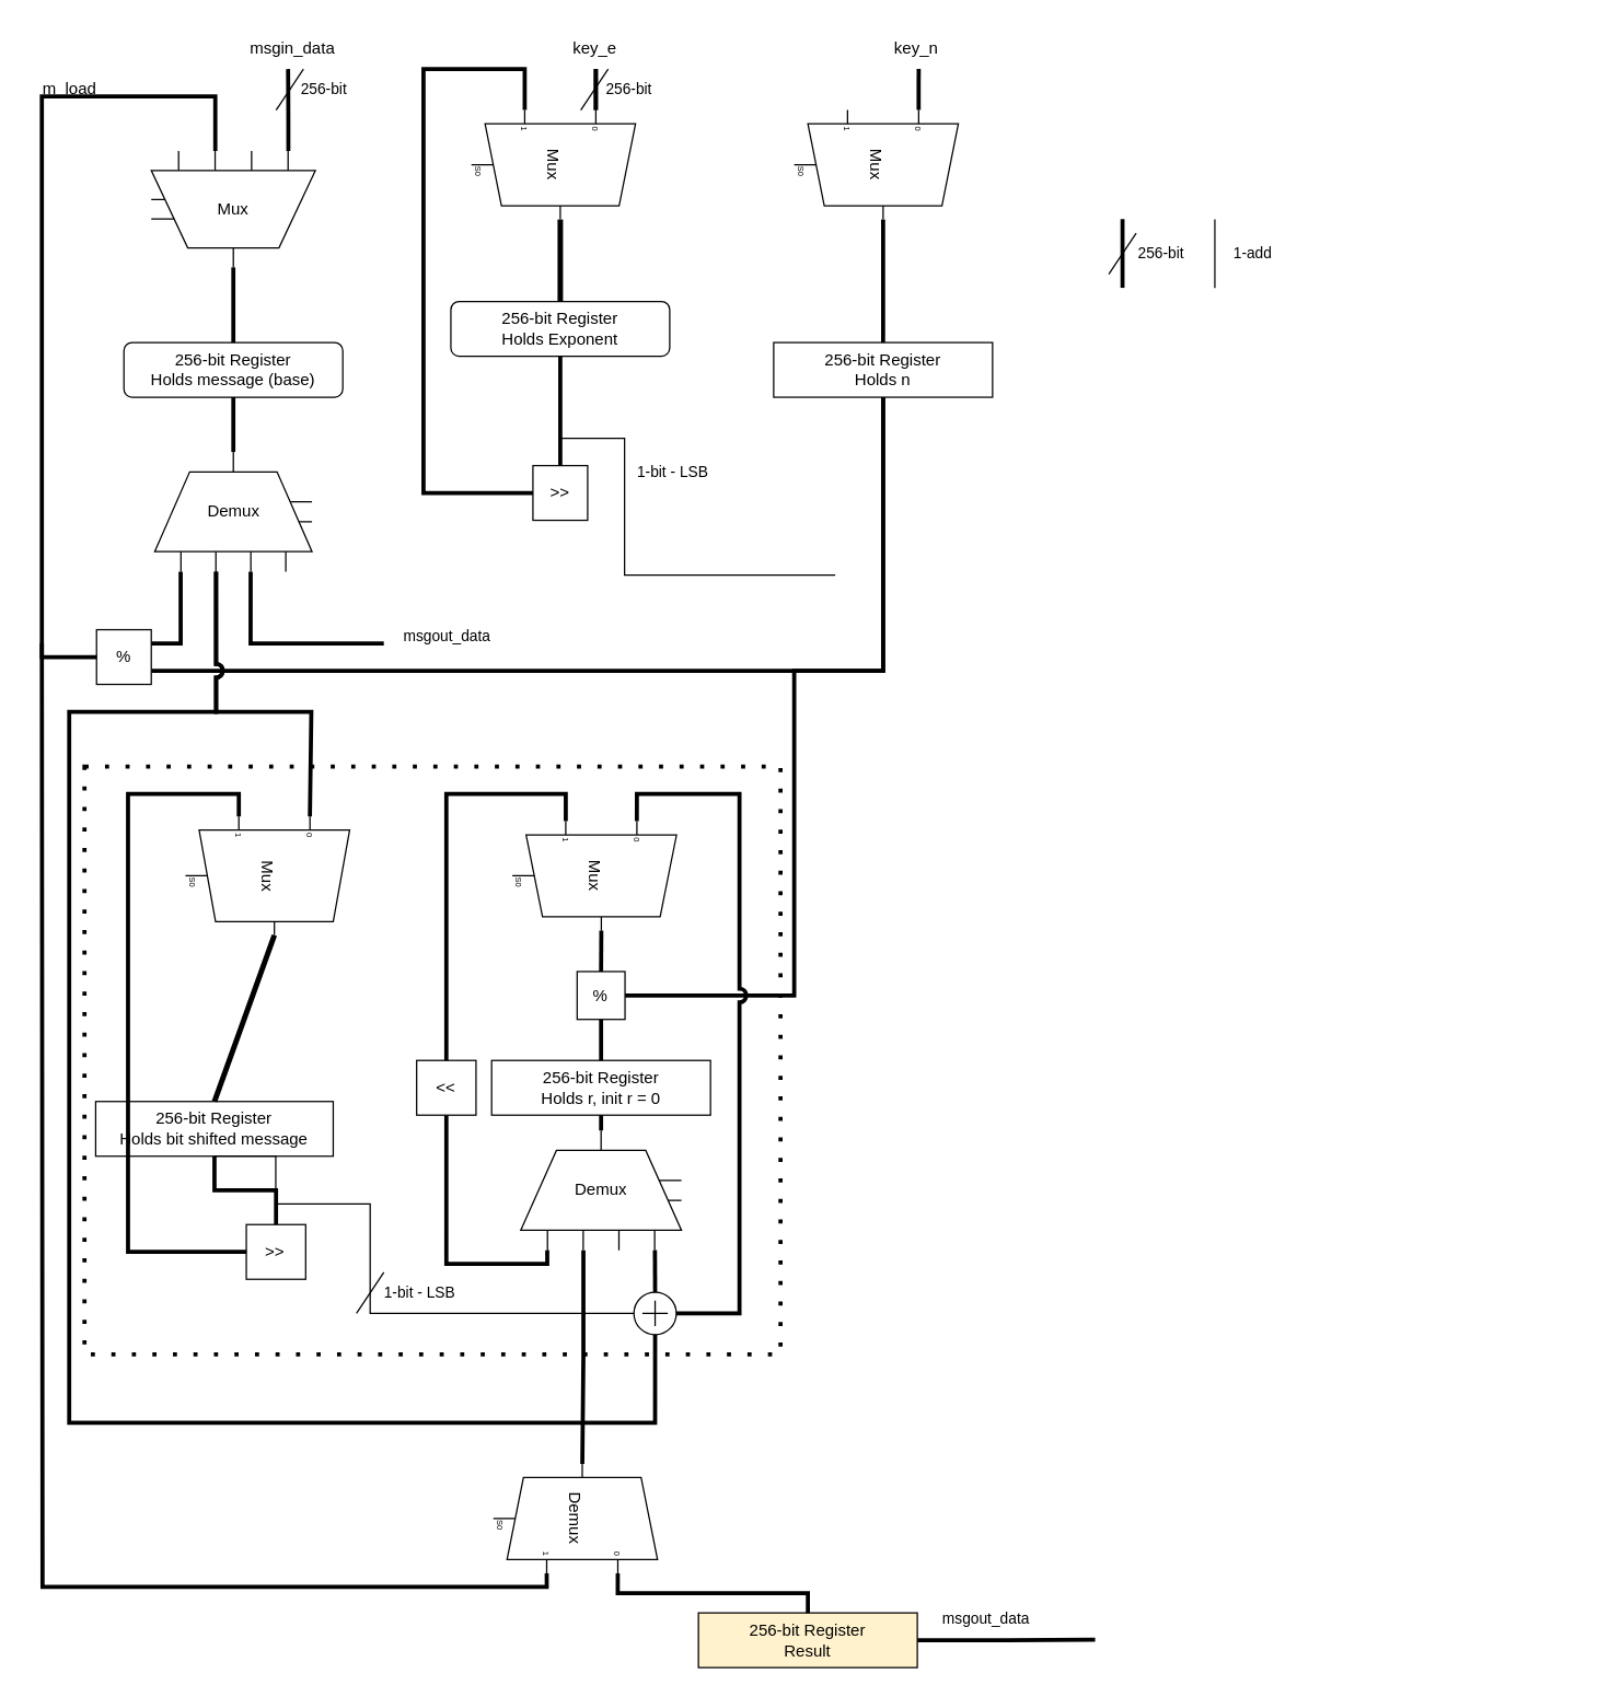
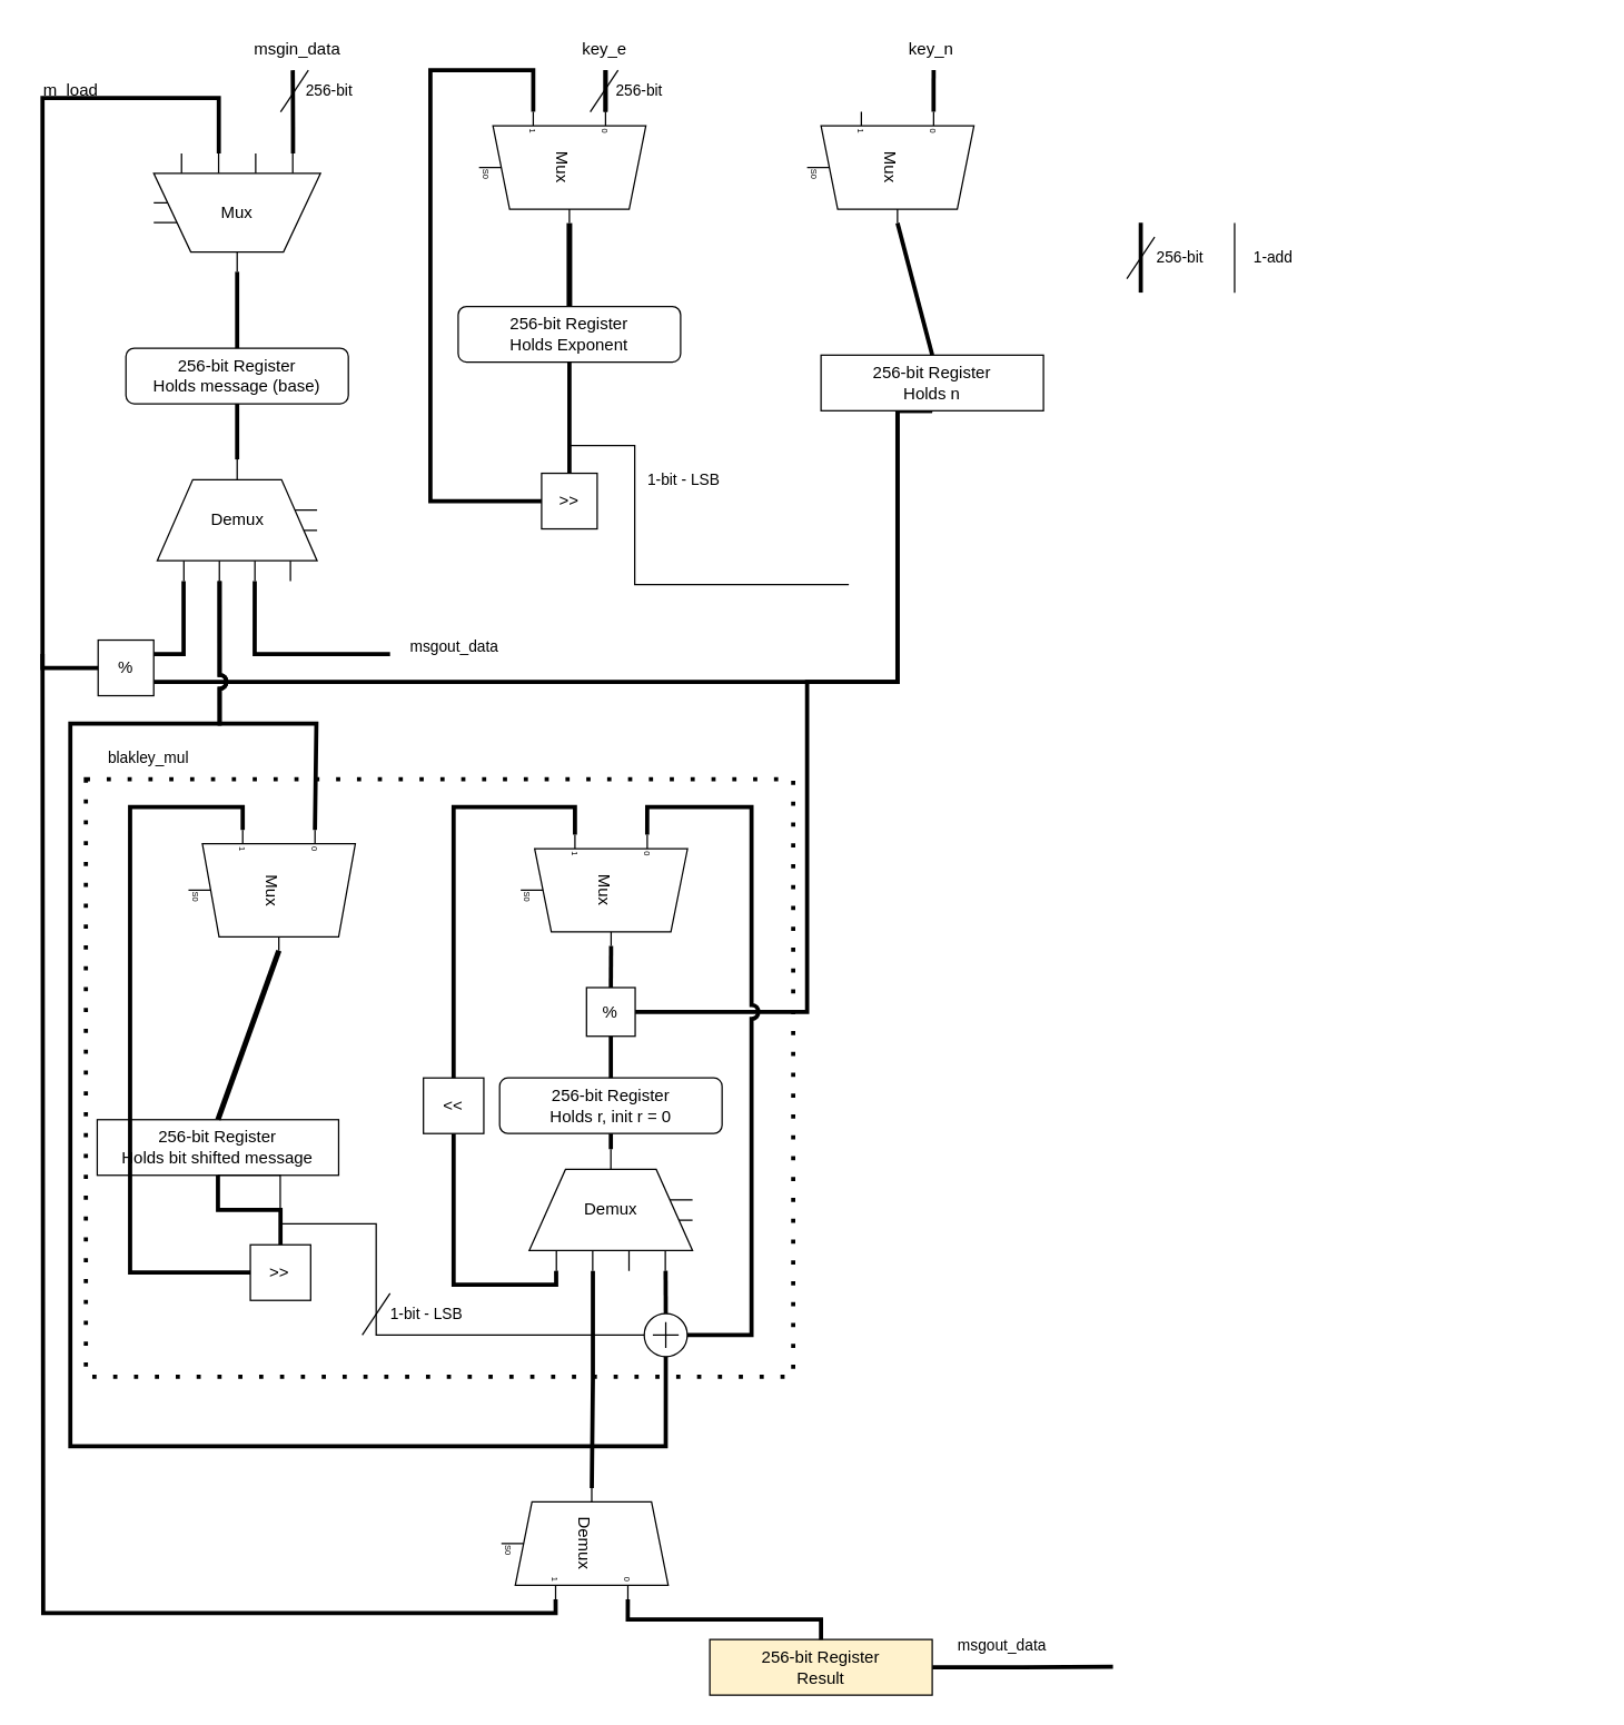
- <mxCell id="15" value="256-bit Register&lt;div&gt;Holds n&lt;/div&gt;" style="rounded=0;whiteSpace=wrap;html=1;" parent="1" vertex="1"><mxGeometry x="565" y="250" width="160" height="40" as="geometry" /></mxCell>
+ <mxCell id="15" value="256-bit Register&lt;div&gt;Holds n&lt;/div&gt;" style="rounded=0;whiteSpace=wrap;html=1;" parent="1" vertex="1"><mxGeometry x="590" y="255" width="160" height="40" as="geometry" /></mxCell>
+ <mxCell id="48" value="blakley_mul" style="text;html=1;align=center;verticalAlign=middle;resizable=0;points=[];autosize=1;strokeColor=none;fillColor=none;fontFamily=Helvetica;fontSize=11;fontColor=default;labelBackgroundColor=default;" parent="1" vertex="1"><mxGeometry x="66.18" y="530" width="80" height="30" as="geometry" /></mxCell>
- <mxCell id="25" value="256-bit Register&lt;div&gt;Holds r, init r = 0&lt;/div&gt;" style="rounded=0;whiteSpace=wrap;html=1;" parent="1" vertex="1"><mxGeometry x="358.82" y="775" width="160" height="40" as="geometry" /></mxCell>
+ <mxCell id="25" value="256-bit Register&lt;div&gt;Holds r, init r = 0&lt;/div&gt;" style="whiteSpace=wrap;html=1;rounded=1;" parent="1" vertex="1"><mxGeometry x="358.82" y="775" width="160" height="40" as="geometry" /></mxCell>
